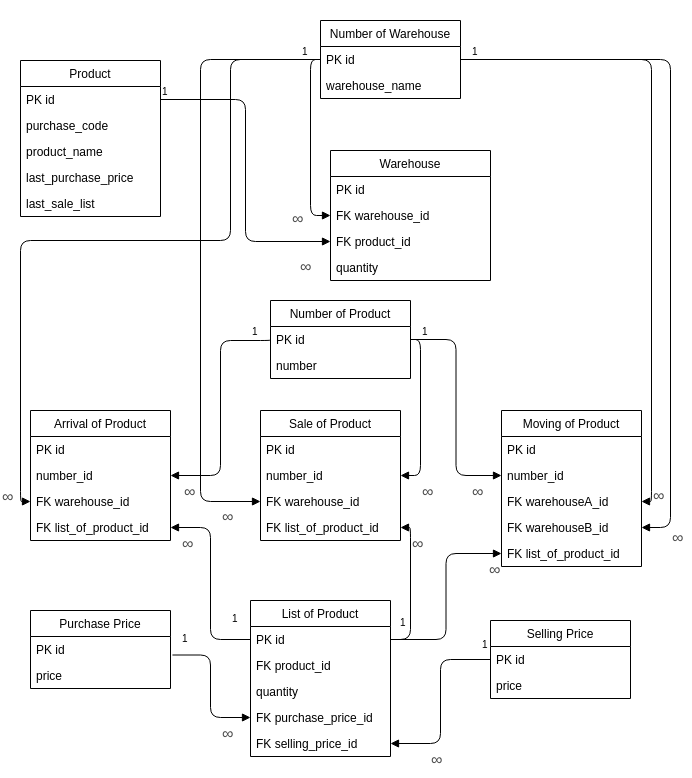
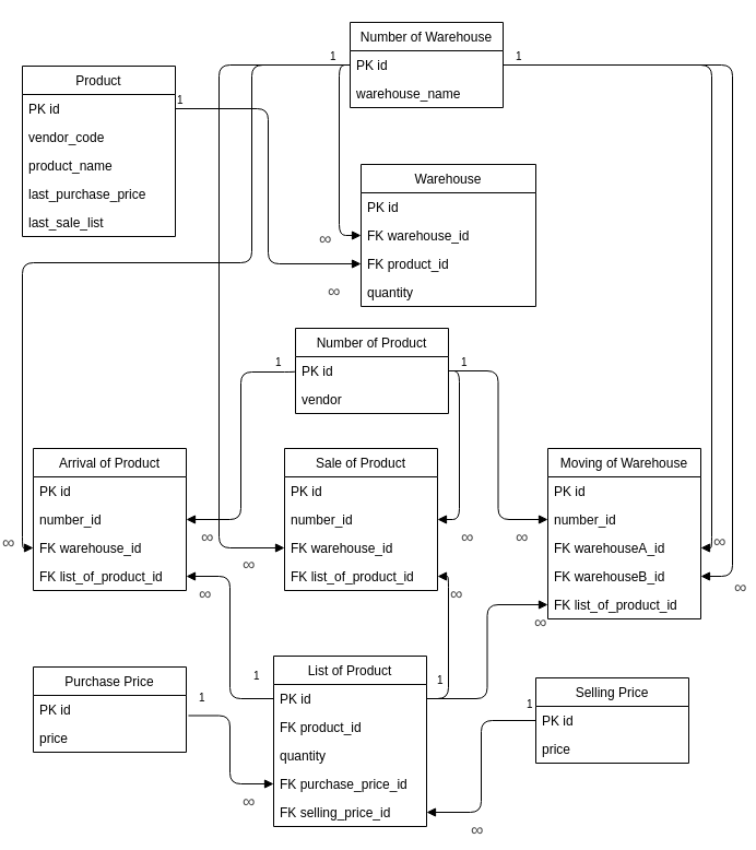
- <mxCell id="4" value="purchase_code" style="text;strokeColor=none;fillColor=none;align=left;verticalAlign=top;spacingLeft=4;spacingRight=4;overflow=hidden;rotatable=0;points=[[0,0.5],[1,0.5]];portConstraint=eastwest;" vertex="1" parent="2"><mxGeometry y="52" width="140" height="26" as="geometry" /></mxCell>
+ <mxCell id="4" value="vendor_code" style="text;strokeColor=none;fillColor=none;align=left;verticalAlign=top;spacingLeft=4;spacingRight=4;overflow=hidden;rotatable=0;points=[[0,0.5],[1,0.5]];portConstraint=eastwest;" vertex="1" parent="2"><mxGeometry y="52" width="140" height="26" as="geometry" /></mxCell>
- <mxCell id="35" value="number" style="text;strokeColor=none;fillColor=none;align=left;verticalAlign=top;spacingLeft=4;spacingRight=4;overflow=hidden;rotatable=0;points=[[0,0.5],[1,0.5]];portConstraint=eastwest;" vertex="1" parent="33"><mxGeometry y="52" width="140" height="26" as="geometry" /></mxCell>
+ <mxCell id="35" value="vendor" style="text;strokeColor=none;fillColor=none;align=left;verticalAlign=top;spacingLeft=4;spacingRight=4;overflow=hidden;rotatable=0;points=[[0,0.5],[1,0.5]];portConstraint=eastwest;" vertex="1" parent="33"><mxGeometry y="52" width="140" height="26" as="geometry" /></mxCell>
- <mxCell id="41" value="Moving of Product" style="swimlane;fontStyle=0;childLayout=stackLayout;horizontal=1;startSize=26;fillColor=none;horizontalStack=0;resizeParent=1;resizeParentMax=0;resizeLast=0;collapsible=1;marginBottom=0;" vertex="1" parent="1"><mxGeometry x="501" y="410" width="140" height="156" as="geometry" /></mxCell>
+ <mxCell id="41" value="Moving of Warehouse" style="swimlane;fontStyle=0;childLayout=stackLayout;horizontal=1;startSize=26;fillColor=none;horizontalStack=0;resizeParent=1;resizeParentMax=0;resizeLast=0;collapsible=1;marginBottom=0;" vertex="1" parent="1"><mxGeometry x="501" y="410" width="140" height="156" as="geometry" /></mxCell>
